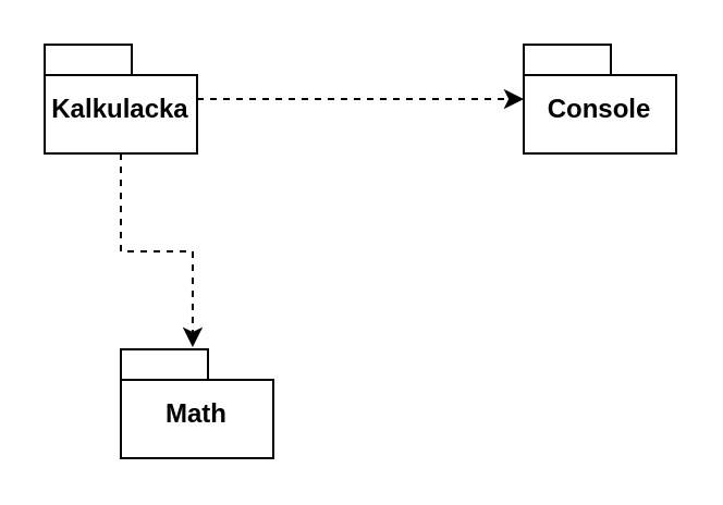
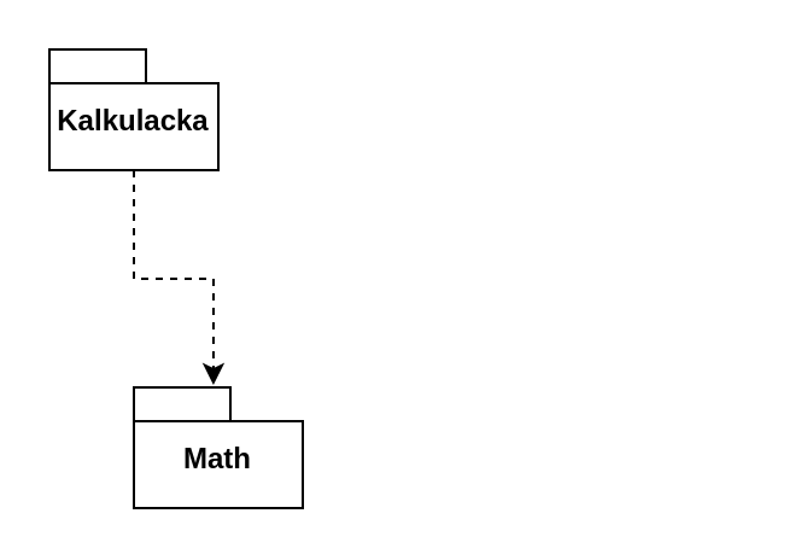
- <mxCell id="3" style="edgeStyle=orthogonalEdgeStyle;rounded=0;orthogonalLoop=1;jettySize=auto;html=1;dashed=1;" edge="1" parent="1" source="4" target="5"><mxGeometry relative="1" as="geometry" /></mxCell>
- <mxCell id="5" value="Console" style="shape=folder;fontStyle=1;spacingTop=10;tabWidth=40;tabHeight=14;tabPosition=left;html=1;whiteSpace=wrap;" vertex="1" parent="1"><mxGeometry x="240" y="20" width="70" height="50" as="geometry" /></mxCell>
